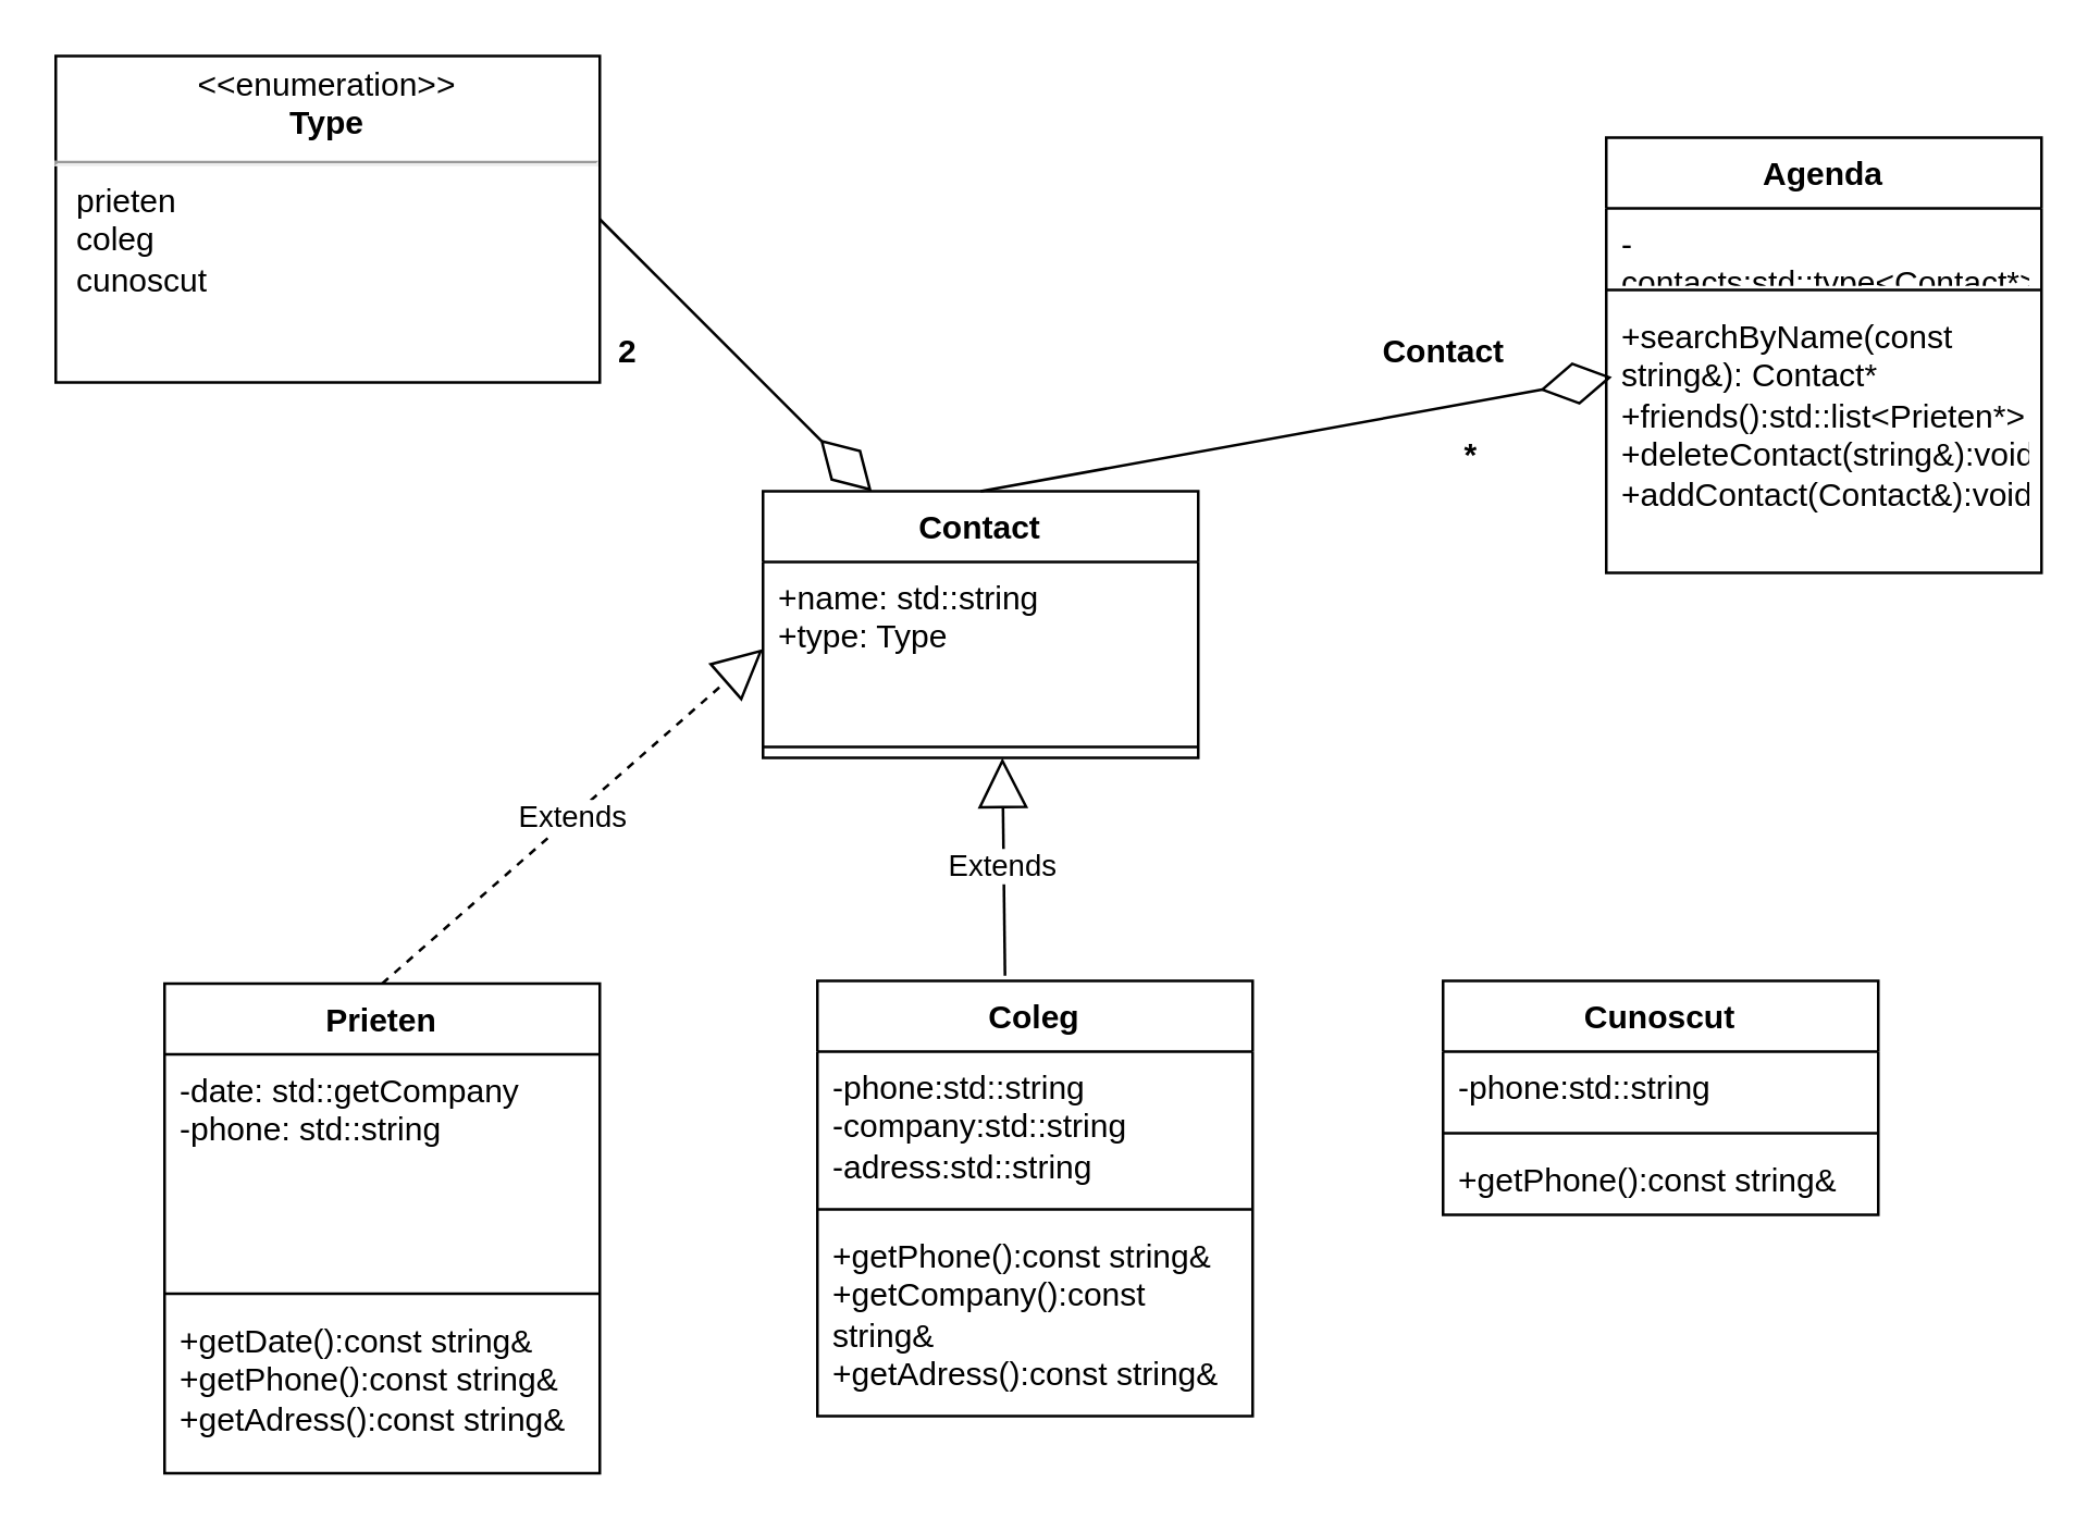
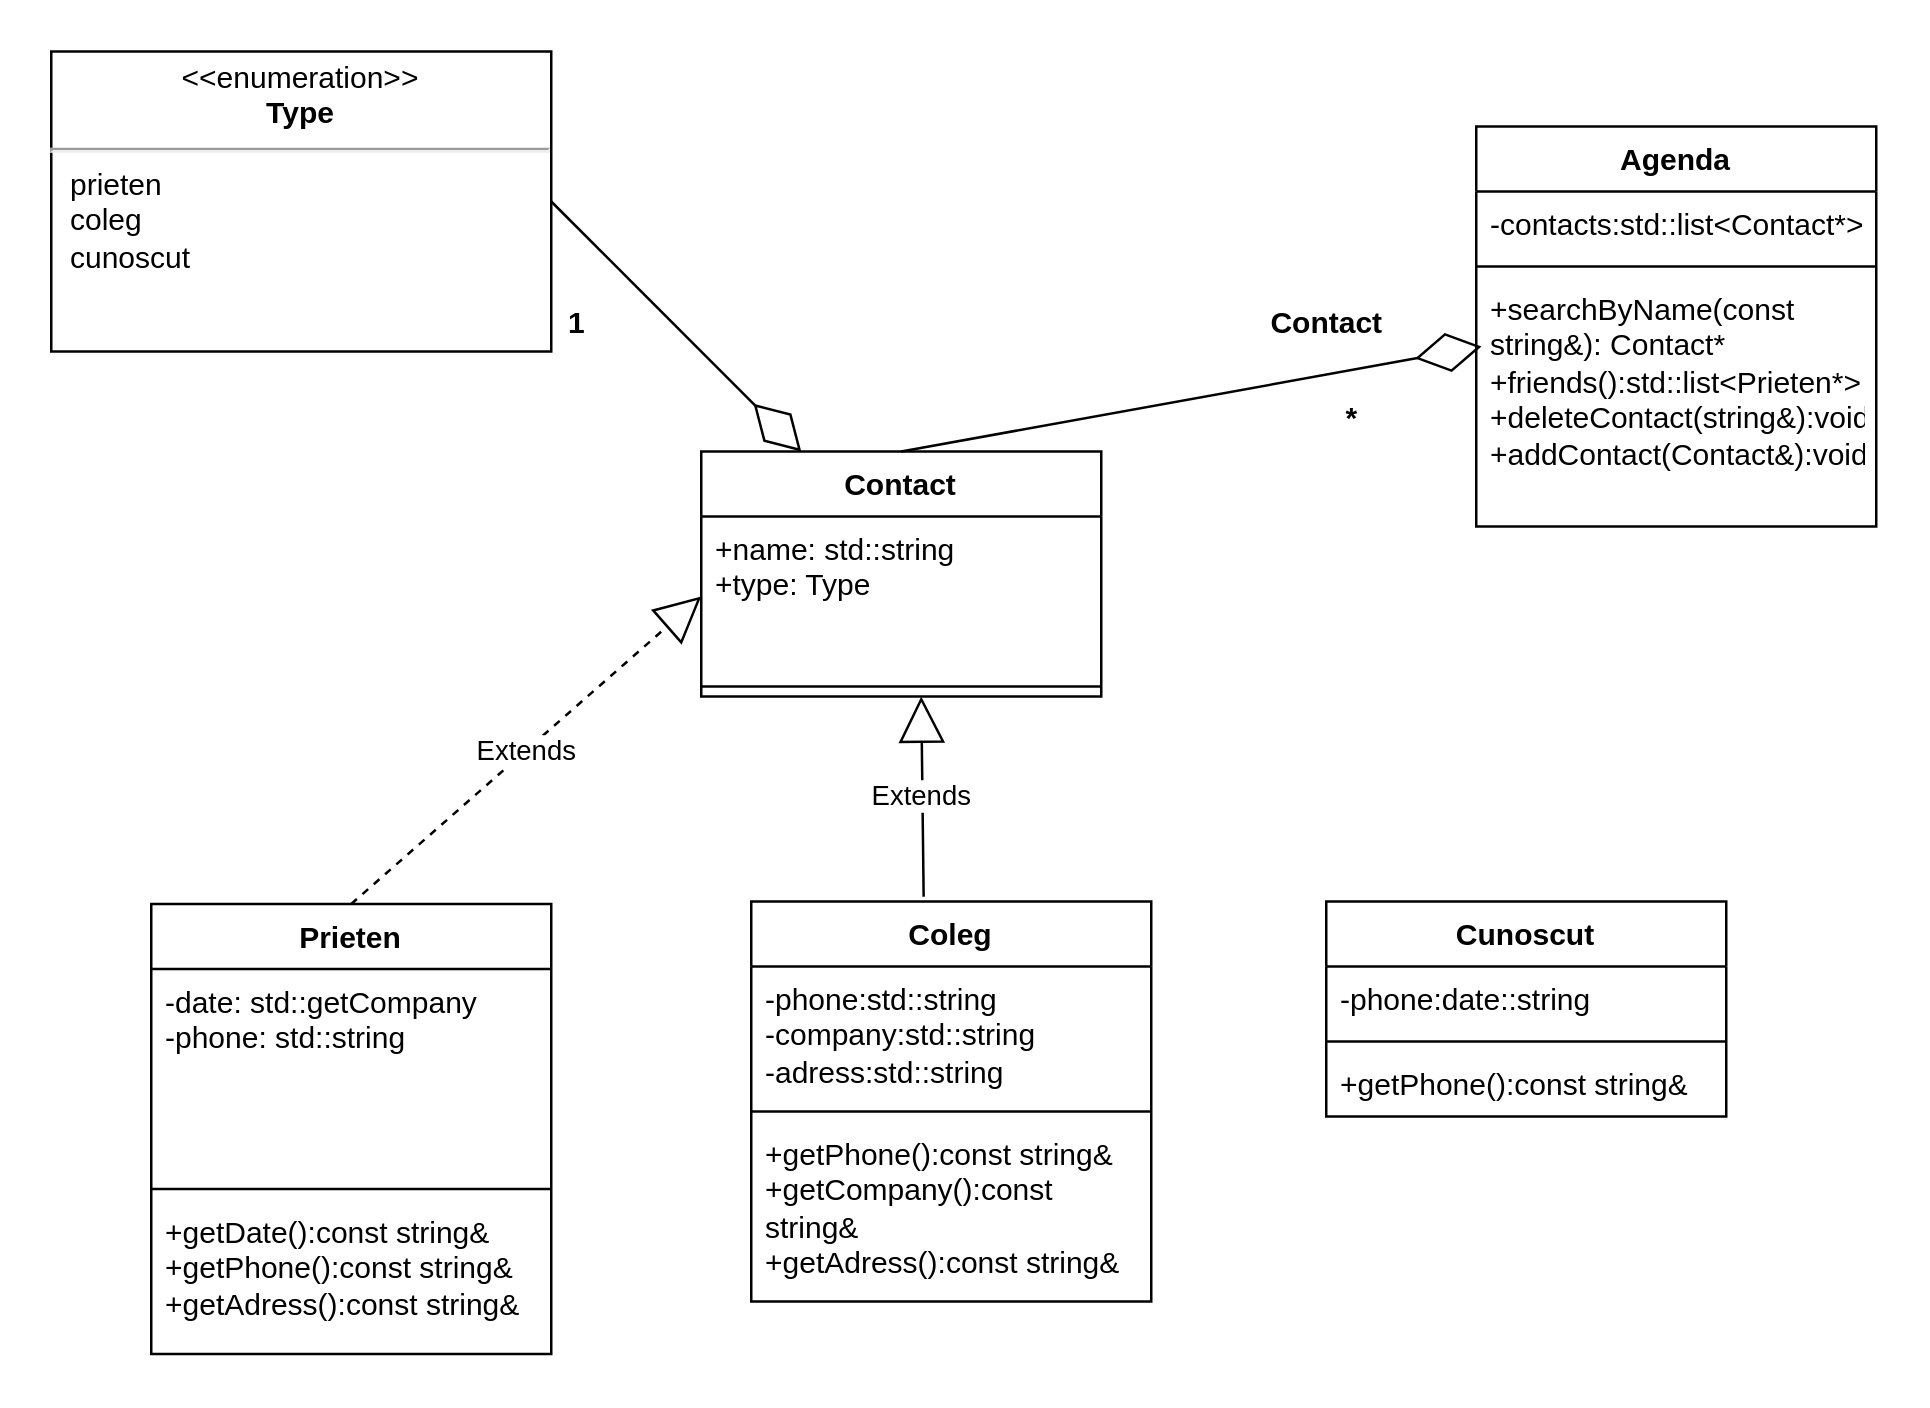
- <mxCell id="18" value="-contacts:std::type&amp;lt;Contact*&amp;gt;" style="text;strokeColor=none;fillColor=none;align=left;verticalAlign=top;spacingLeft=4;spacingRight=4;overflow=hidden;rotatable=0;points=[[0,0.5],[1,0.5]];portConstraint=eastwest;whiteSpace=wrap;html=1;" vertex="1" parent="17"><mxGeometry y="26" width="160" height="26" as="geometry" /></mxCell>
+ <mxCell id="18" value="-contacts:std::list&amp;lt;Contact*&amp;gt;" style="text;strokeColor=none;fillColor=none;align=left;verticalAlign=top;spacingLeft=4;spacingRight=4;overflow=hidden;rotatable=0;points=[[0,0.5],[1,0.5]];portConstraint=eastwest;whiteSpace=wrap;html=1;" vertex="1" parent="17"><mxGeometry y="26" width="160" height="26" as="geometry" /></mxCell>
- <mxCell id="27" value="2" style="text;align=center;fontStyle=1;verticalAlign=middle;spacingLeft=3;spacingRight=3;strokeColor=none;rotatable=0;points=[[0,0.5],[1,0.5]];portConstraint=eastwest;html=1;" vertex="1" parent="1"><mxGeometry x="190" y="115.5" width="80" height="26" as="geometry" /></mxCell>
+ <mxCell id="27" value="1" style="text;align=center;fontStyle=1;verticalAlign=middle;spacingLeft=3;spacingRight=3;strokeColor=none;rotatable=0;points=[[0,0.5],[1,0.5]];portConstraint=eastwest;html=1;" vertex="1" parent="1"><mxGeometry x="190" y="115.5" width="80" height="26" as="geometry" /></mxCell>
- <mxCell id="14" value="-phone:std::string" style="text;strokeColor=none;fillColor=none;align=left;verticalAlign=top;spacingLeft=4;spacingRight=4;overflow=hidden;rotatable=0;points=[[0,0.5],[1,0.5]];portConstraint=eastwest;whiteSpace=wrap;html=1;" vertex="1" parent="13"><mxGeometry y="26" width="160" height="26" as="geometry" /></mxCell>
+ <mxCell id="14" value="-phone:date::string" style="text;strokeColor=none;fillColor=none;align=left;verticalAlign=top;spacingLeft=4;spacingRight=4;overflow=hidden;rotatable=0;points=[[0,0.5],[1,0.5]];portConstraint=eastwest;whiteSpace=wrap;html=1;" vertex="1" parent="13"><mxGeometry y="26" width="160" height="26" as="geometry" /></mxCell>
